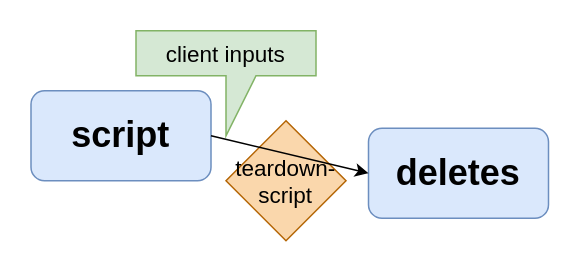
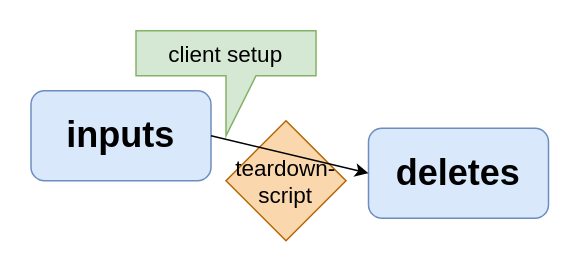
- <mxCell id="2" value="client inputs" style="shape=callout;whiteSpace=wrap;html=1;perimeter=calloutPerimeter;fontSize=15;position2=0.5;fillColor=#d5e8d4;strokeColor=#82b366;size=40;position=0.5;" vertex="1" parent="1"><mxGeometry x="90" y="20" width="120" height="70" as="geometry" /></mxCell>
+ <mxCell id="2" value="client setup" style="shape=callout;whiteSpace=wrap;html=1;perimeter=calloutPerimeter;fontSize=15;position2=0.5;fillColor=#d5e8d4;strokeColor=#82b366;size=40;position=0.5;" vertex="1" parent="1"><mxGeometry x="90" y="20" width="120" height="70" as="geometry" /></mxCell>
- <mxCell id="4" value="script" style="rounded=1;whiteSpace=wrap;html=1;fillColor=#dae8fc;strokeColor=#6c8ebf;fontStyle=1;fontSize=24;" vertex="1" parent="1"><mxGeometry x="20" y="60" width="120" height="60" as="geometry" /></mxCell>
+ <mxCell id="4" value="inputs" style="rounded=1;whiteSpace=wrap;html=1;fillColor=#dae8fc;strokeColor=#6c8ebf;fontStyle=1;fontSize=24;" vertex="1" parent="1"><mxGeometry x="20" y="60" width="120" height="60" as="geometry" /></mxCell>
